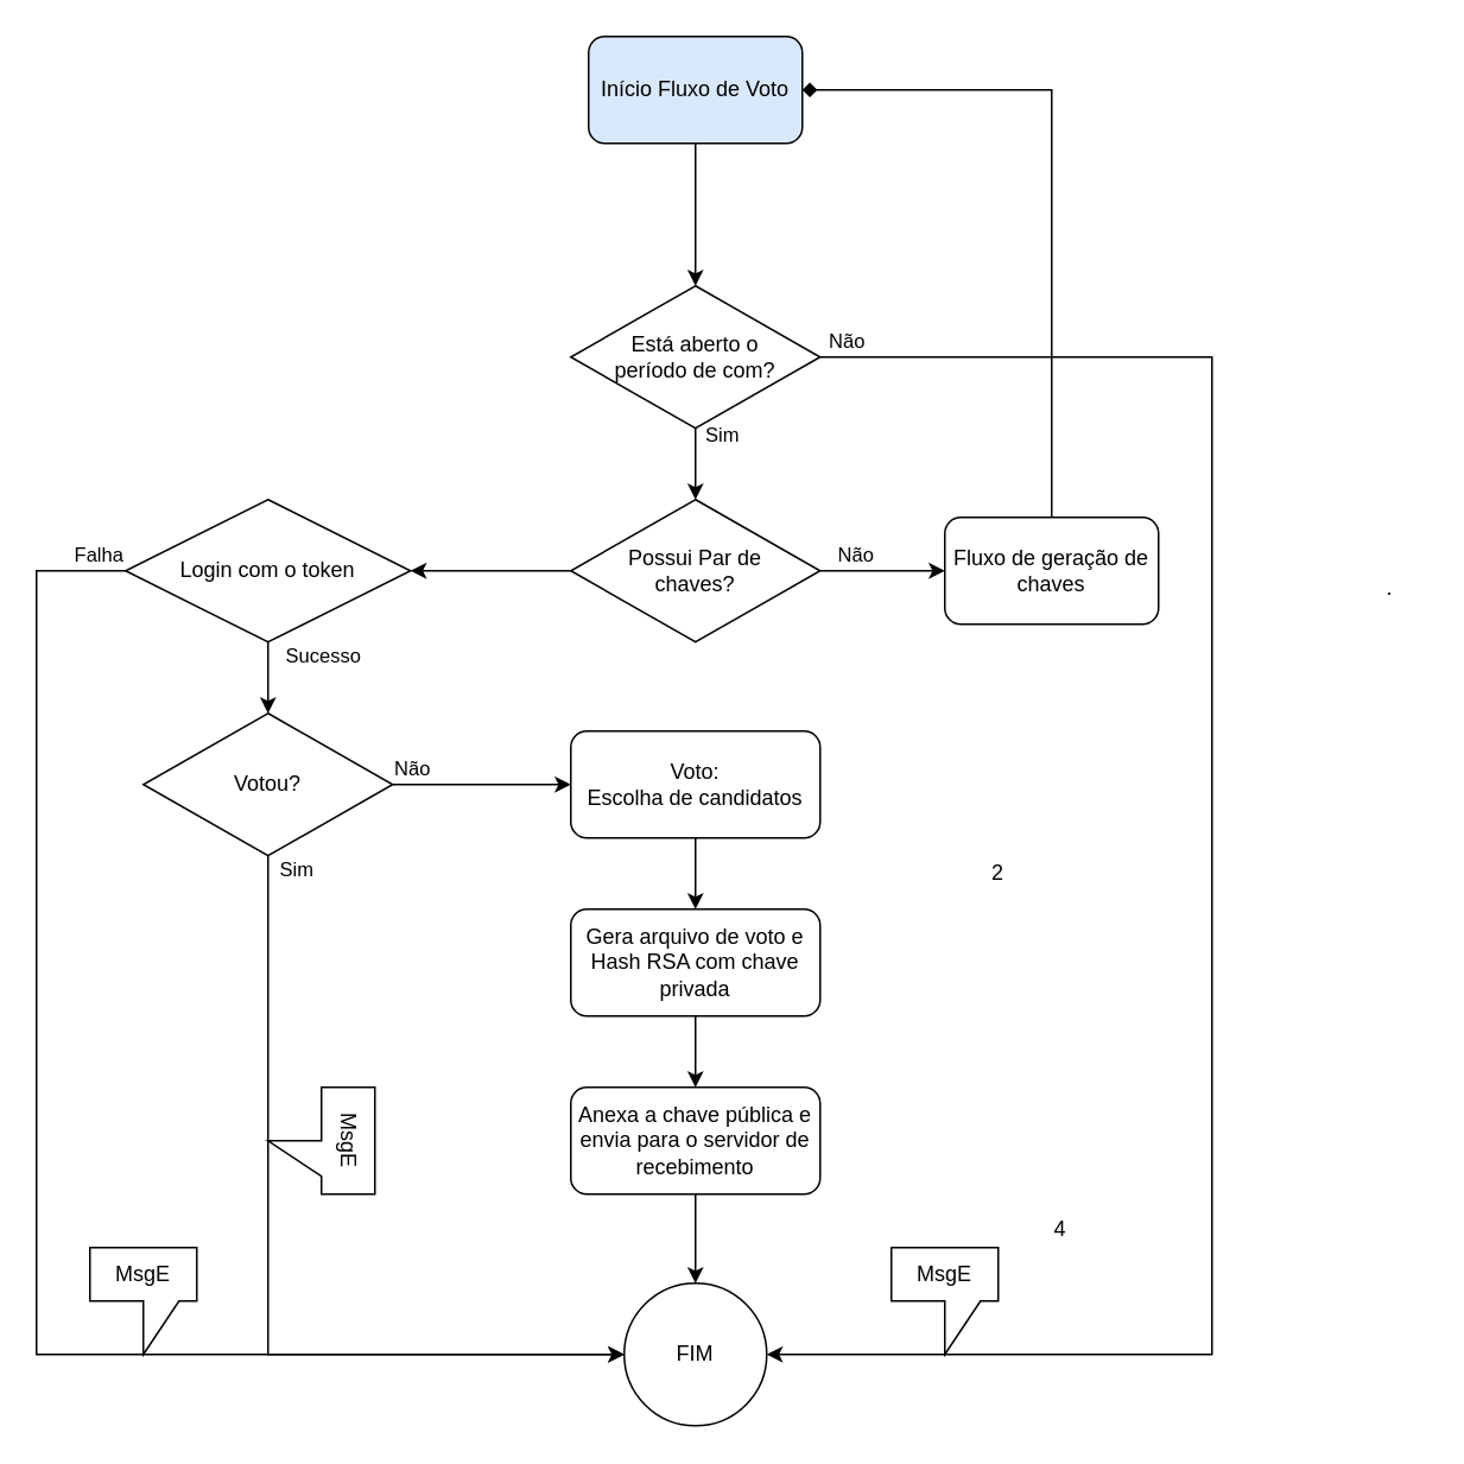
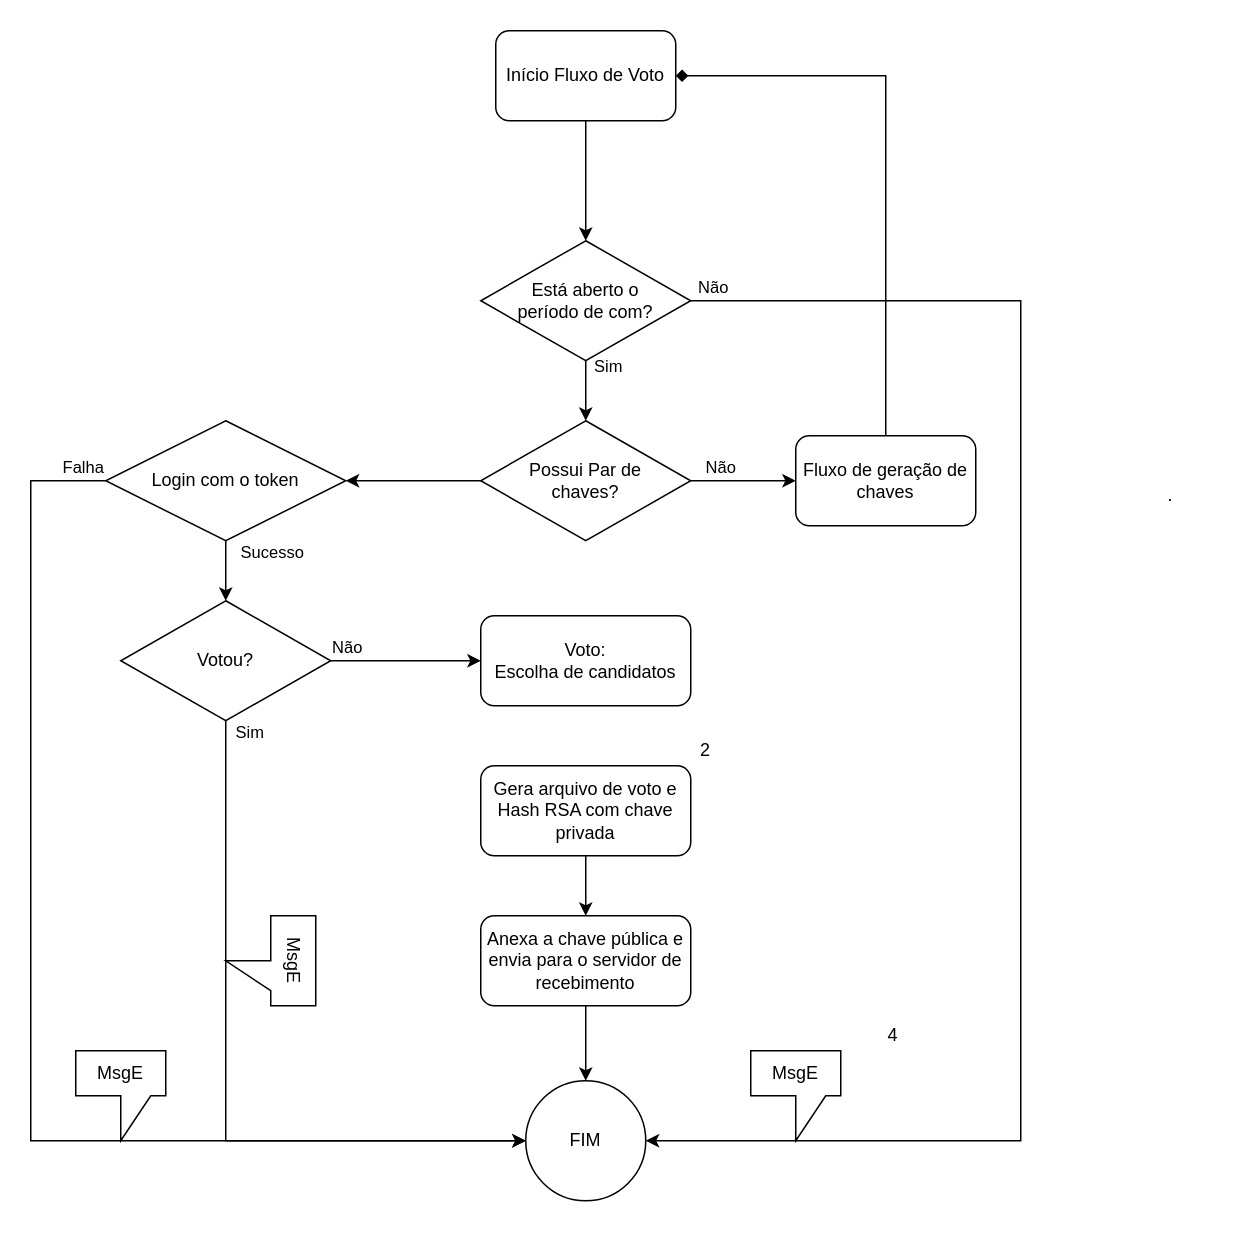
- <mxCell id="3" value="Início Fluxo de Voto" style="rounded=1;whiteSpace=wrap;html=1;fillColor=#dae8fc;" parent="1" vertex="1"><mxGeometry x="330" y="20" width="120" height="60" as="geometry" /></mxCell>
+ <mxCell id="3" value="Início Fluxo de Voto" style="rounded=1;whiteSpace=wrap;html=1;" parent="1" vertex="1"><mxGeometry x="330" y="20" width="120" height="60" as="geometry" /></mxCell>
- <mxCell id="16" style="edgeStyle=orthogonalEdgeStyle;rounded=0;orthogonalLoop=1;jettySize=auto;html=1;exitX=0.5;exitY=1;exitDx=0;exitDy=0;entryX=0.5;entryY=0;entryDx=0;entryDy=0;" parent="1" source="17" target="19" edge="1"><mxGeometry relative="1" as="geometry" /></mxCell>
- <mxCell id="22" value="2" style="text;html=1;strokeColor=none;fillColor=none;align=center;verticalAlign=middle;whiteSpace=wrap;rounded=0;" parent="1" vertex="1"><mxGeometry x="540" y="480" width="40" height="20" as="geometry" /></mxCell>
+ <mxCell id="22" value="2" style="text;html=1;strokeColor=none;fillColor=none;align=center;verticalAlign=middle;whiteSpace=wrap;rounded=0;" parent="1" vertex="1"><mxGeometry x="450" y="490" width="40" height="20" as="geometry" /></mxCell>
